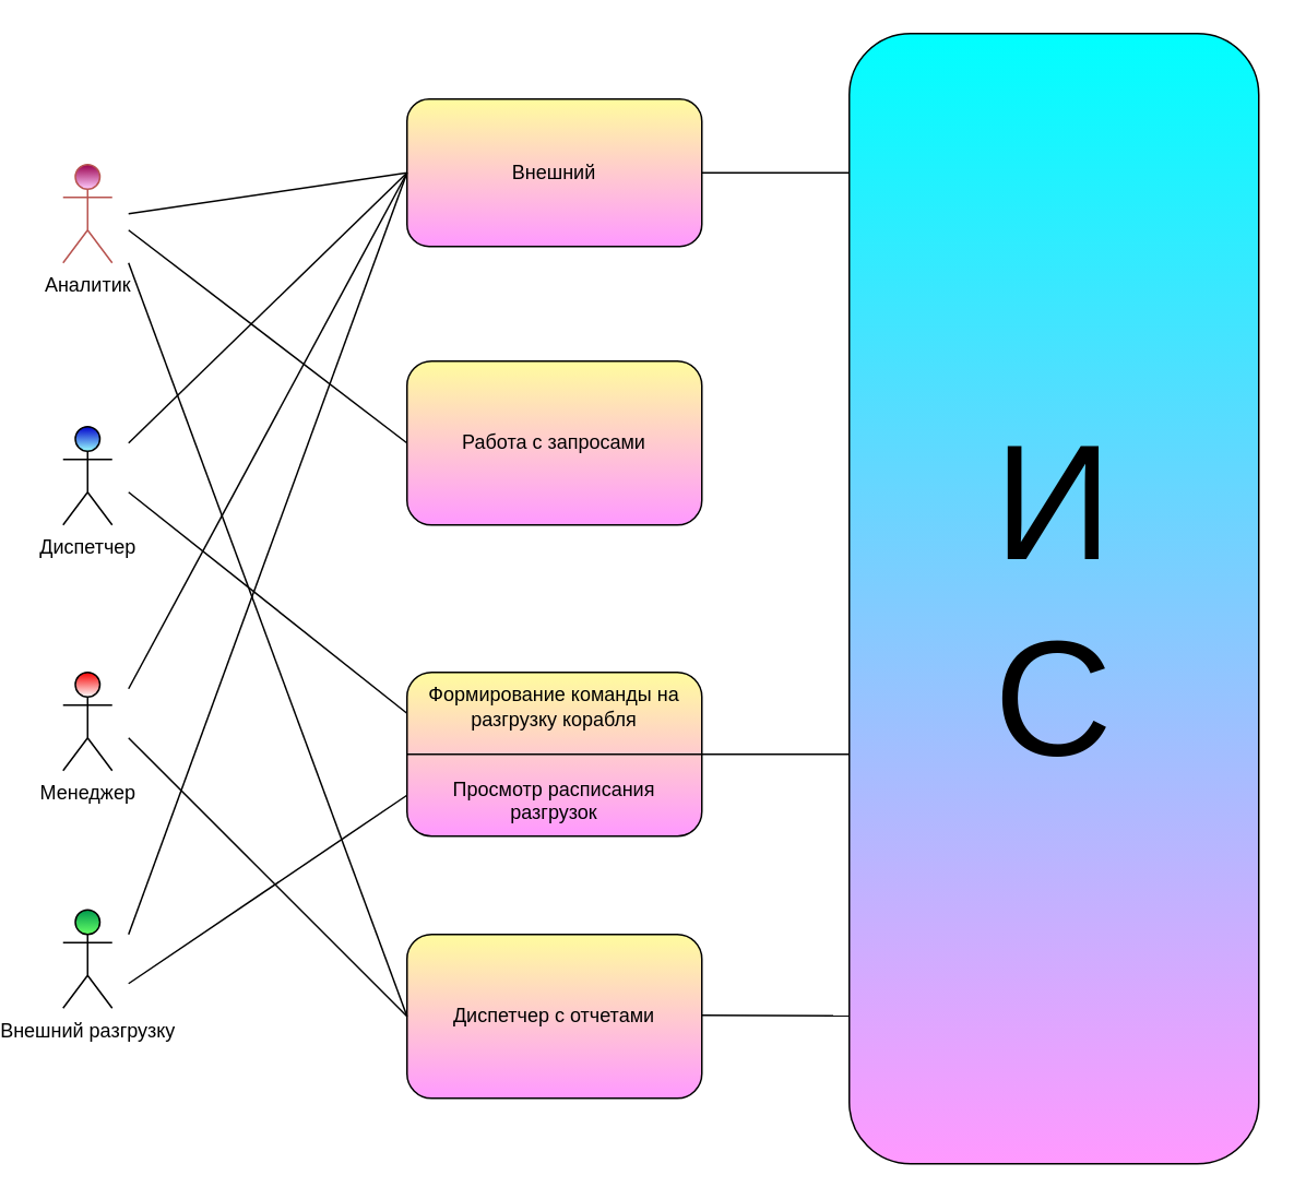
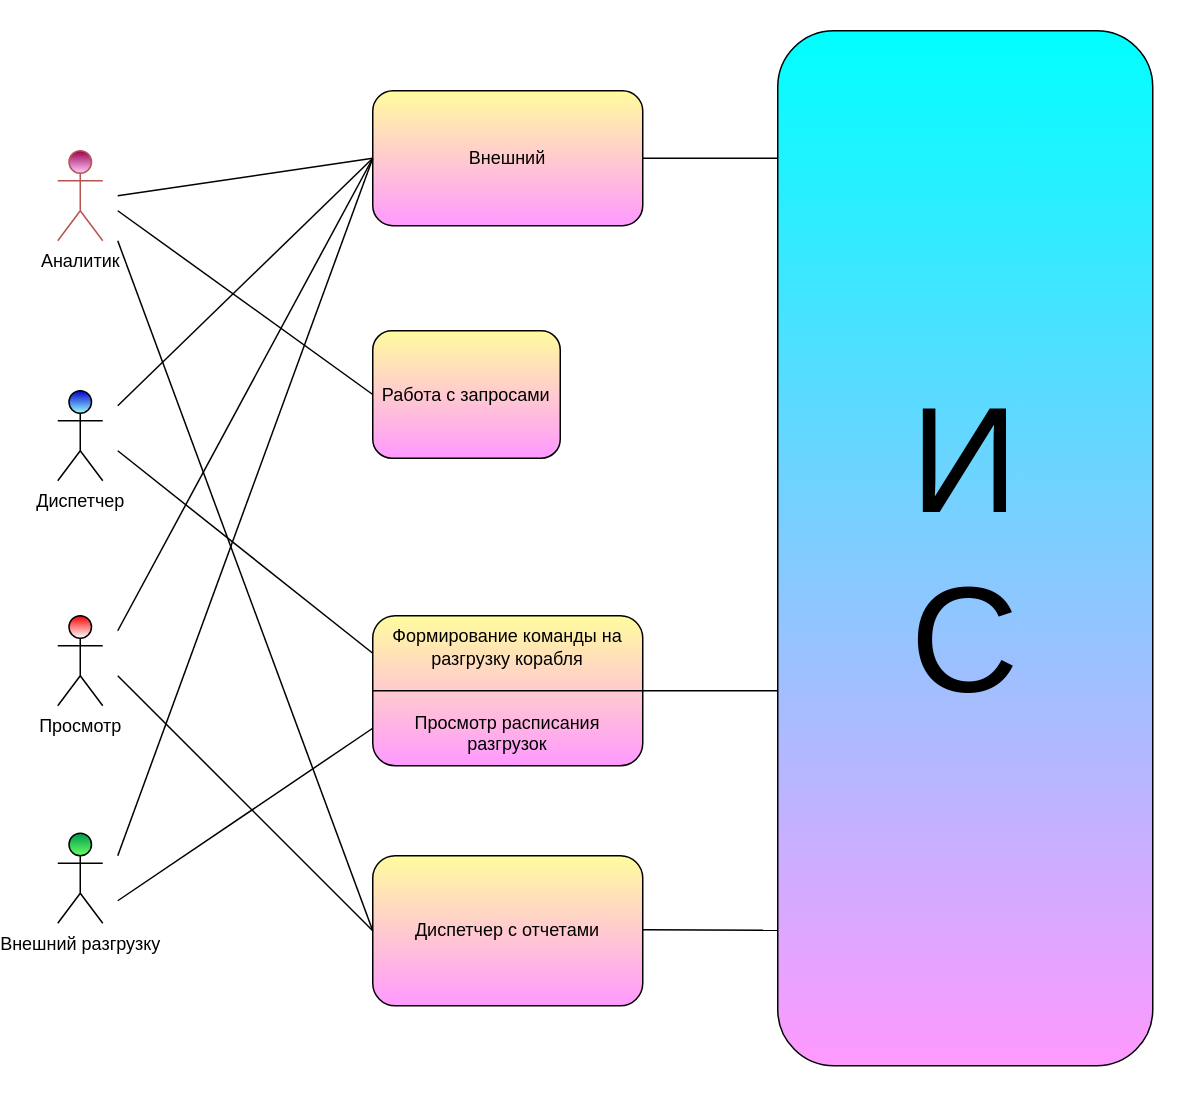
- <mxCell id="6" value="Работа с запросами" style="rounded=1;whiteSpace=wrap;html=1;strokeColor=#000000;fontColor=#000000;fillColor=#FFFC9E;gradientColor=#FF99FF;" vertex="1" parent="1"><mxGeometry x="230" y="220" width="180" height="100" as="geometry" /></mxCell>
+ <mxCell id="6" value="Работа с запросами" style="rounded=1;whiteSpace=wrap;html=1;strokeColor=#000000;fontColor=#000000;fillColor=#FFFC9E;gradientColor=#FF99FF;" vertex="1" parent="1"><mxGeometry x="230" y="220" width="125" height="85" as="geometry" /></mxCell>
- <mxCell id="2" value="&lt;font color=&quot;#000000&quot;&gt;Менеджер&lt;/font&gt;" style="shape=umlActor;verticalLabelPosition=bottom;verticalAlign=top;html=1;outlineConnect=0;fillColor=#F70000;strokeColor=#000000;fontColor=#ffffff;gradientColor=#FFFFFF;" vertex="1" parent="1"><mxGeometry x="20" y="410" width="30" height="60" as="geometry" /></mxCell>
+ <mxCell id="2" value="&lt;font color=&quot;#000000&quot;&gt;Просмотр&lt;/font&gt;" style="shape=umlActor;verticalLabelPosition=bottom;verticalAlign=top;html=1;outlineConnect=0;fillColor=#F70000;strokeColor=#000000;fontColor=#ffffff;gradientColor=#FFFFFF;" vertex="1" parent="1"><mxGeometry x="20" y="410" width="30" height="60" as="geometry" /></mxCell>
